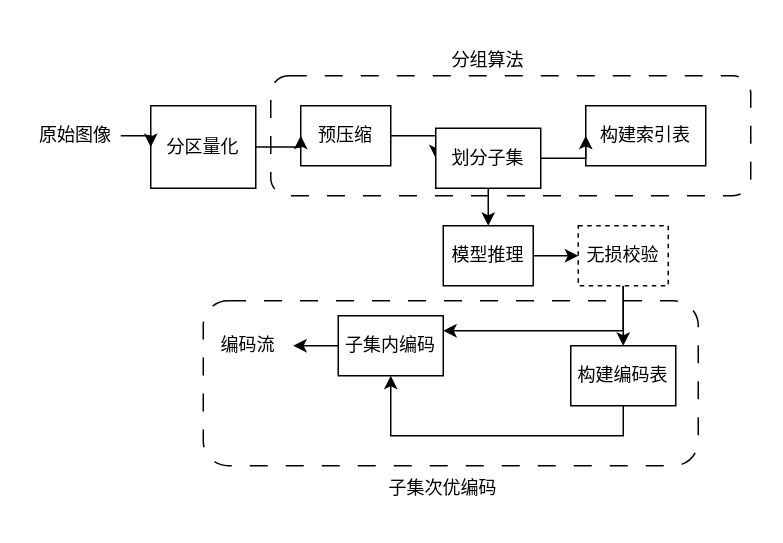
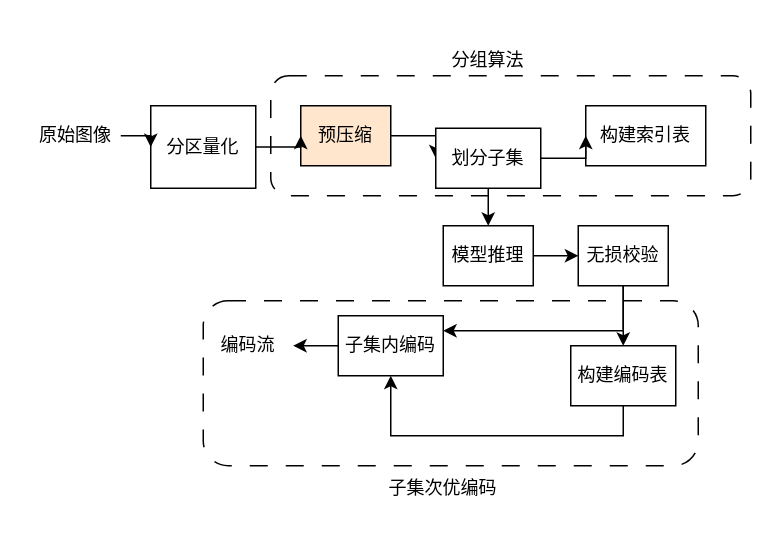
- <mxCell id="5" value="预压缩" style="rounded=0;whiteSpace=wrap;html=1;" vertex="1" parent="1"><mxGeometry x="200" y="70" width="60" height="40" as="geometry" /></mxCell>
+ <mxCell id="5" value="预压缩" style="rounded=0;whiteSpace=wrap;html=1;fillColor=#ffe6cc;" vertex="1" parent="1"><mxGeometry x="200" y="70" width="60" height="40" as="geometry" /></mxCell>
- <mxCell id="18" value="无损校验" style="rounded=0;whiteSpace=wrap;html=1;dashed=1;" vertex="1" parent="1"><mxGeometry x="385" y="150" width="60" height="40" as="geometry" /></mxCell>
+ <mxCell id="18" value="无损校验" style="rounded=0;whiteSpace=wrap;html=1;" vertex="1" parent="1"><mxGeometry x="385" y="150" width="60" height="40" as="geometry" /></mxCell>
